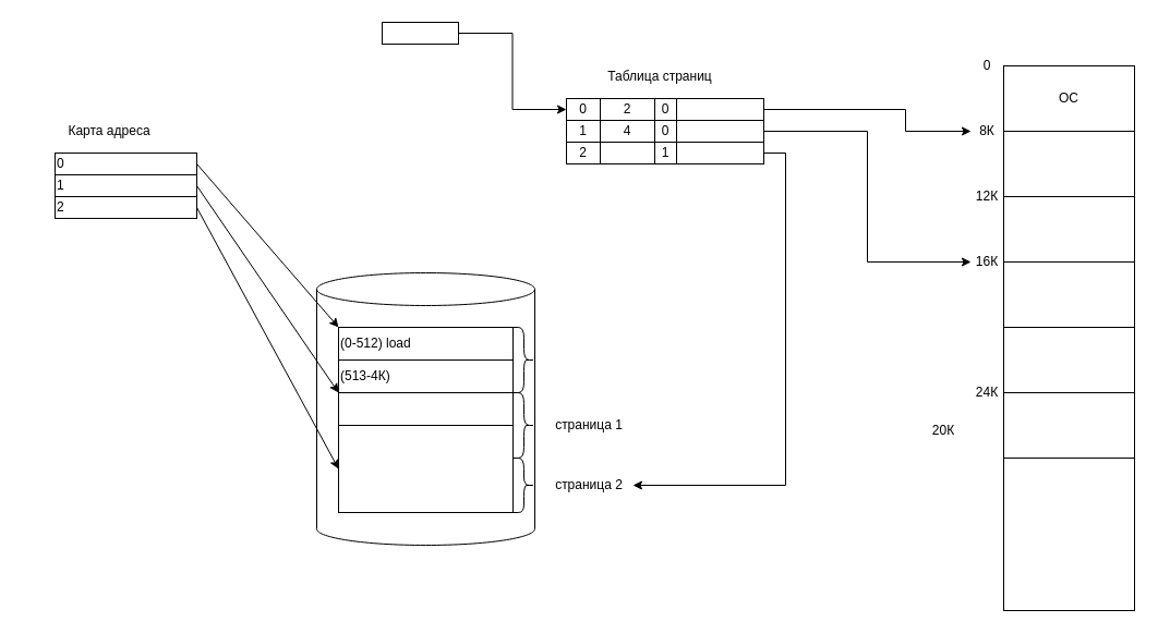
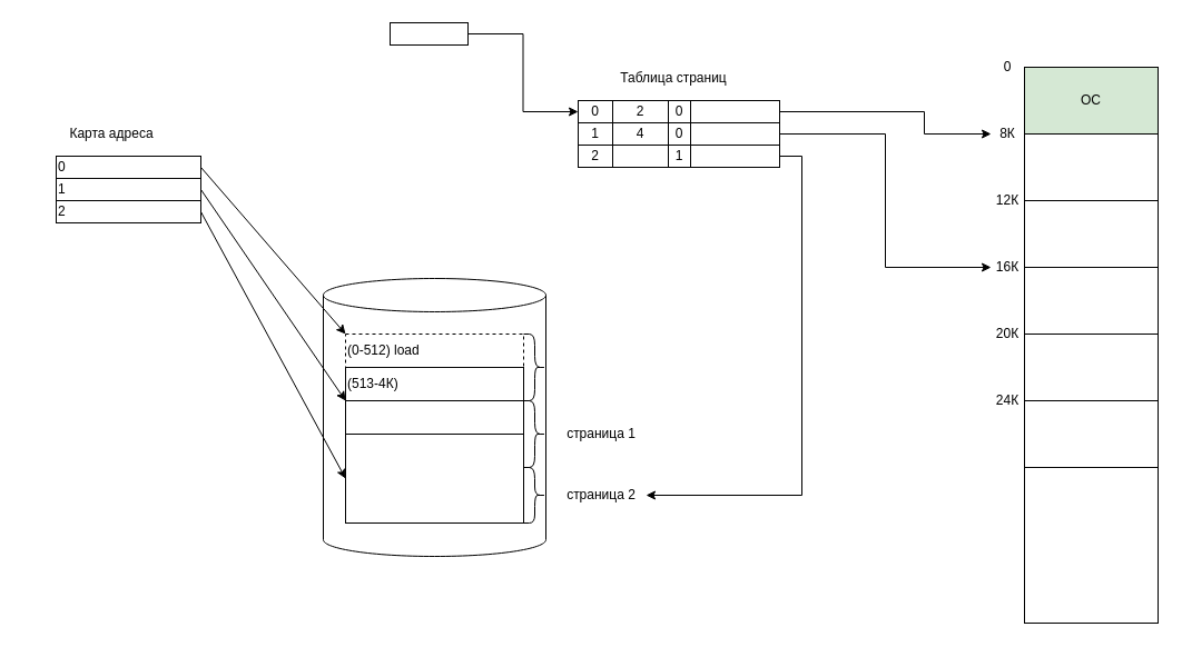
- <mxCell id="35" value="ОС" style="rounded=0;whiteSpace=wrap;html=1;" vertex="1" parent="1"><mxGeometry x="920" y="60" width="120" height="60" as="geometry" /></mxCell>
+ <mxCell id="35" value="ОС" style="rounded=0;whiteSpace=wrap;html=1;fillColor=#d5e8d4;" vertex="1" parent="1"><mxGeometry x="920" y="60" width="120" height="60" as="geometry" /></mxCell>
- <mxCell id="3" value="(0-512) load&amp;nbsp;" style="rounded=0;whiteSpace=wrap;html=1;align=left;" vertex="1" parent="1"><mxGeometry x="310" y="300" width="160" height="30" as="geometry" /></mxCell>
+ <mxCell id="3" value="(0-512) load&amp;nbsp;" style="rounded=0;whiteSpace=wrap;html=1;align=left;dashed=1;" vertex="1" parent="1"><mxGeometry x="310" y="300" width="160" height="30" as="geometry" /></mxCell>
- <mxCell id="46" value="20К" style="text;html=1;strokeColor=none;fillColor=none;align=center;verticalAlign=middle;whiteSpace=wrap;rounded=0;" vertex="1" parent="1"><mxGeometry x="850" y="385" width="30" height="20" as="geometry" /></mxCell>
+ <mxCell id="46" value="20К" style="text;html=1;strokeColor=none;fillColor=none;align=center;verticalAlign=middle;whiteSpace=wrap;rounded=0;" vertex="1" parent="1"><mxGeometry x="890" y="290" width="30" height="20" as="geometry" /></mxCell>
